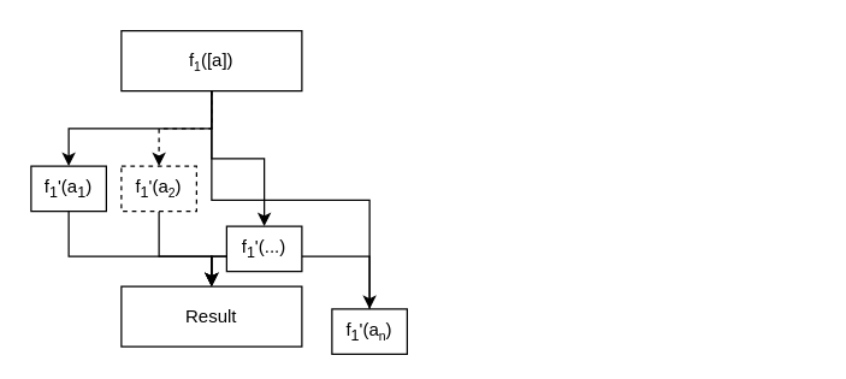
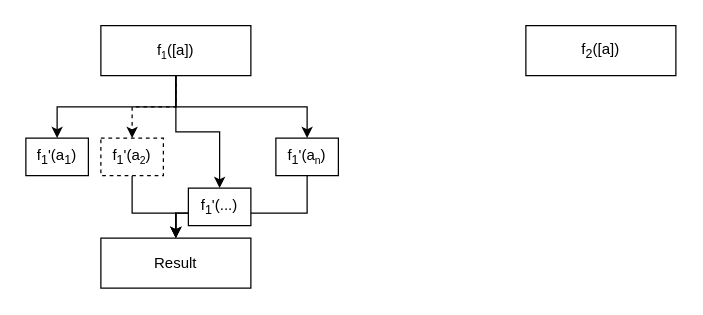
+ <mxCell id="7" value="f&lt;sub&gt;2&lt;/sub&gt;([a])" style="rounded=0;whiteSpace=wrap;html=1;" vertex="1" parent="1"><mxGeometry x="420" y="20" width="120" height="40" as="geometry" /></mxCell>
- <mxCell id="8" style="edgeStyle=orthogonalEdgeStyle;rounded=0;orthogonalLoop=1;jettySize=auto;html=1;exitX=0.5;exitY=1;exitDx=0;exitDy=0;entryX=0.5;entryY=0;entryDx=0;entryDy=0;" edge="1" parent="1" source="9" target="16"><mxGeometry relative="1" as="geometry"><Array as="points"><mxPoint x="45" y="170" /><mxPoint x="140" y="170" /></Array></mxGeometry></mxCell>
- <mxCell id="13" value="f&lt;sub style=&quot;font-size: 10px&quot;&gt;1&lt;/sub&gt;'(a&lt;span style=&quot;font-size: 10px&quot;&gt;&lt;sub&gt;n&lt;/sub&gt;&lt;/span&gt;)" style="rounded=0;whiteSpace=wrap;html=1;" vertex="1" parent="1"><mxGeometry x="220" y="205" width="50" height="30" as="geometry" /></mxCell>
+ <mxCell id="13" value="f&lt;sub style=&quot;font-size: 10px&quot;&gt;1&lt;/sub&gt;'(a&lt;span style=&quot;font-size: 10px&quot;&gt;&lt;sub&gt;n&lt;/sub&gt;&lt;/span&gt;)" style="rounded=0;whiteSpace=wrap;html=1;" vertex="1" parent="1"><mxGeometry x="220" y="110" width="50" height="30" as="geometry" /></mxCell>
